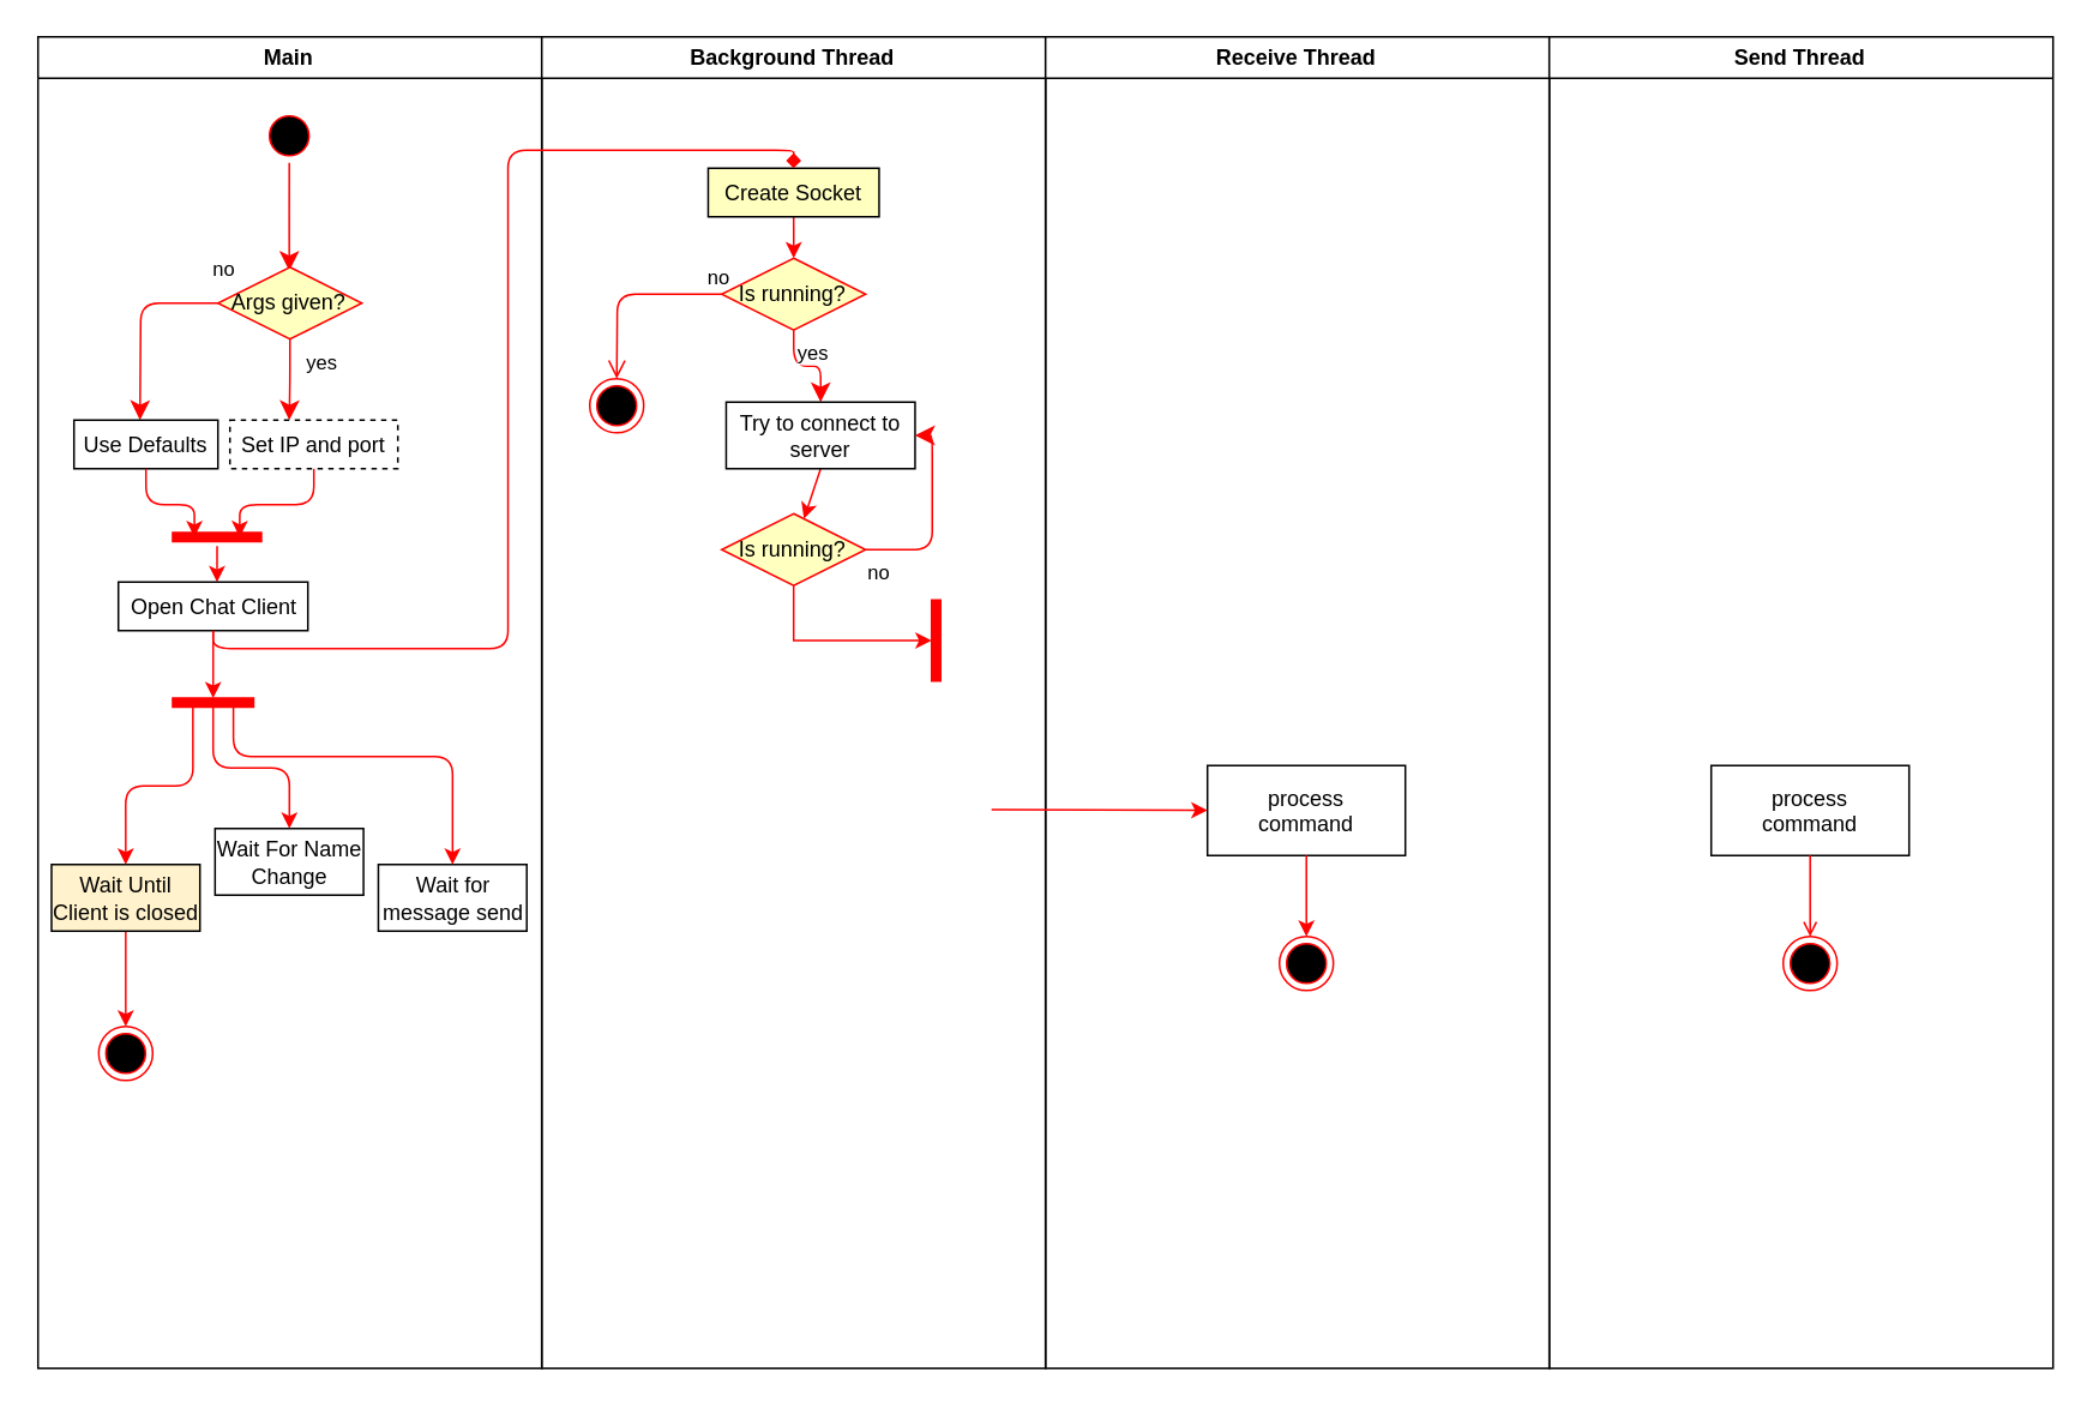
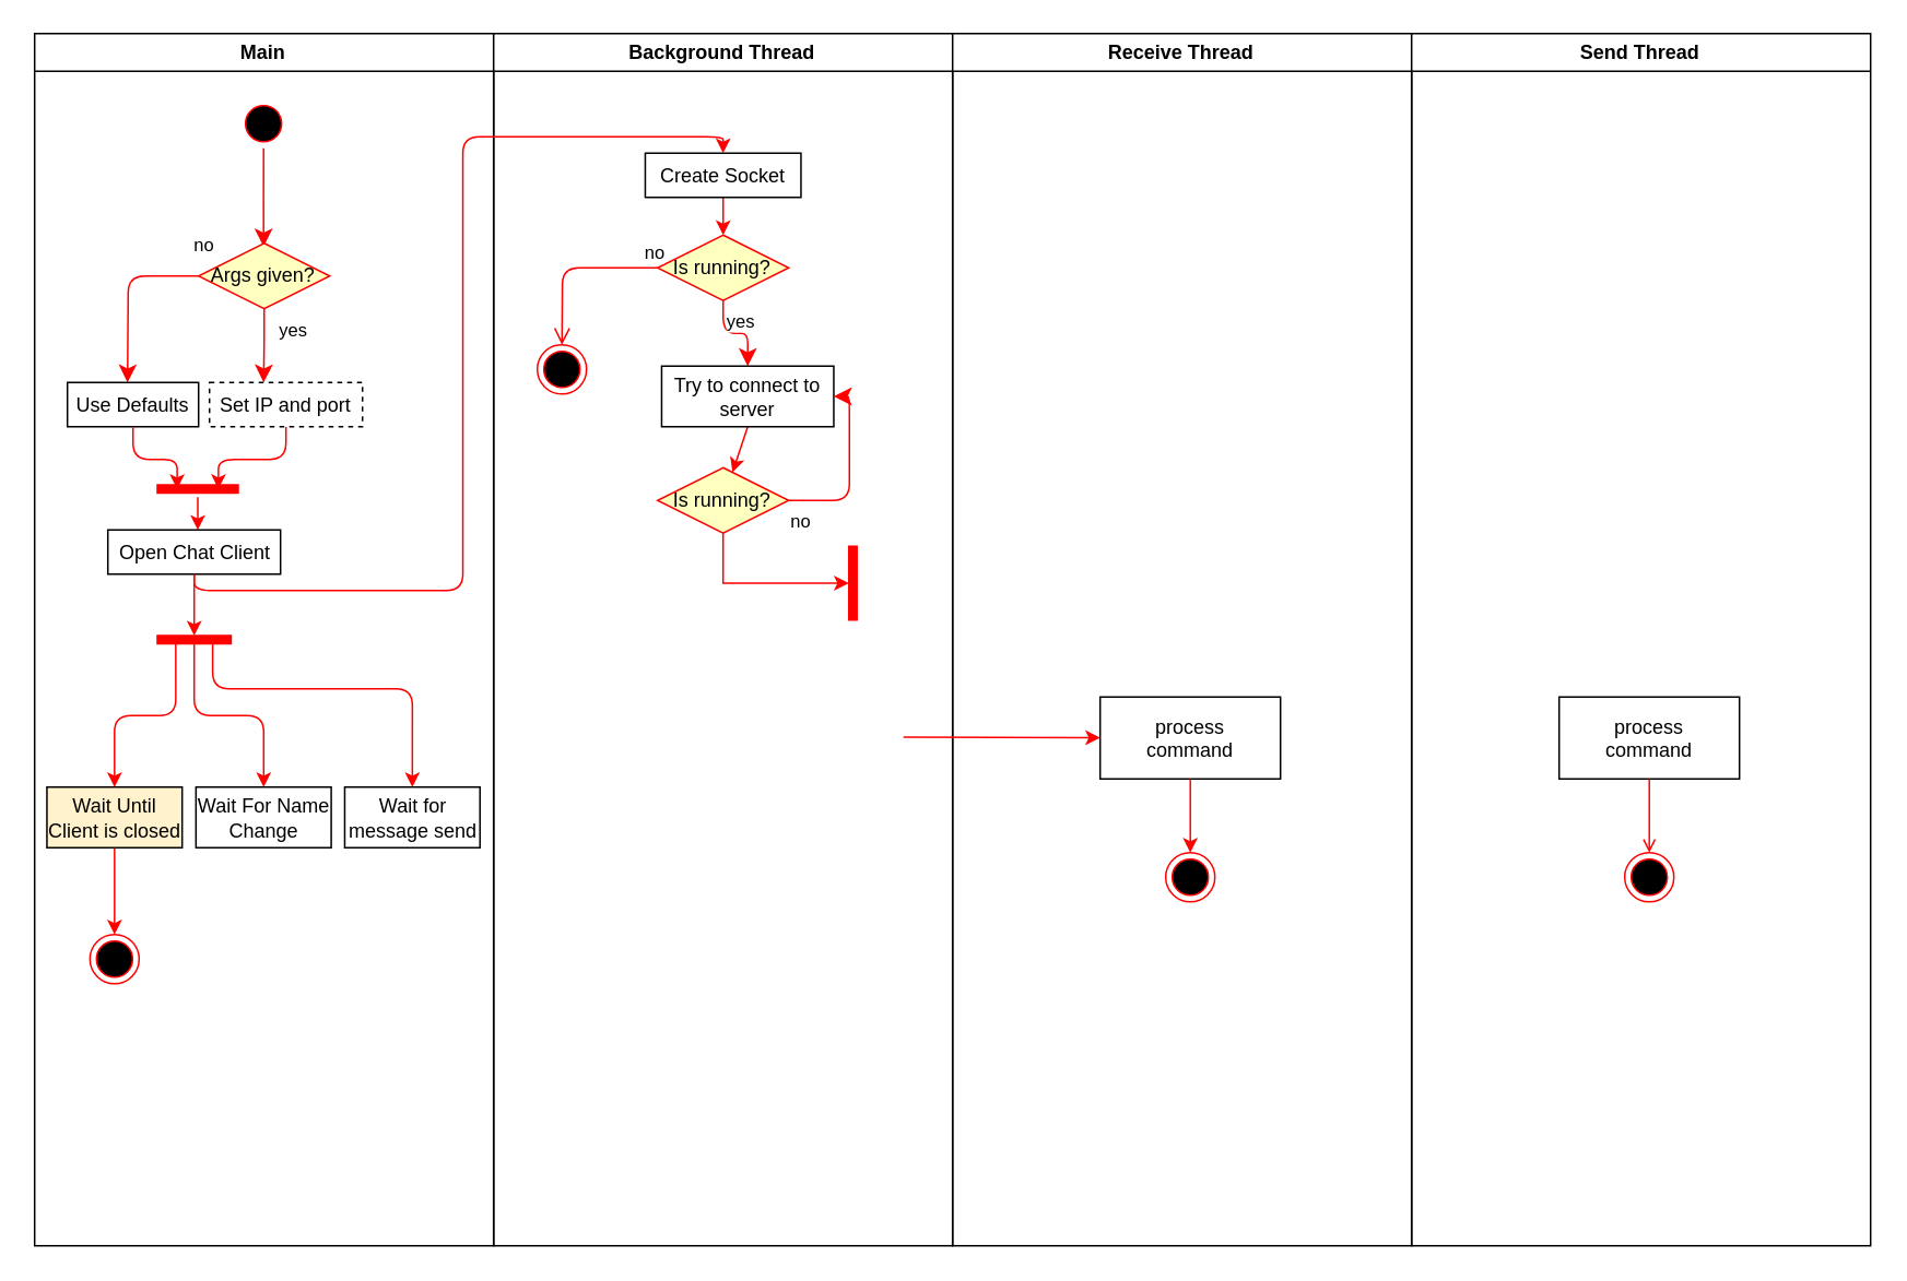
- <mxCell id="43" value="" style="endArrow=diamond;strokeColor=#FF0000;endFill=1;rounded=1;exitX=0.5;exitY=1;exitDx=0;exitDy=0;edgeStyle=orthogonalEdgeStyle;entryX=0.5;entryY=0;entryDx=0;entryDy=0;elbow=vertical;" parent="1" source="15" target="27" edge="1"><mxGeometry relative="1" as="geometry"><mxPoint x="190.47" y="370" as="sourcePoint" /></mxGeometry></mxCell>
+ <mxCell id="43" value="" style="endArrow=classic;strokeColor=#FF0000;endFill=1;rounded=1;exitX=0.5;exitY=1;exitDx=0;exitDy=0;edgeStyle=orthogonalEdgeStyle;entryX=0.5;entryY=0;entryDx=0;entryDy=0;elbow=vertical;" parent="1" source="15" target="27" edge="1"><mxGeometry relative="1" as="geometry"><mxPoint x="190.47" y="370" as="sourcePoint" /></mxGeometry></mxCell>
- <mxCell id="27" value="Create Socket" style="fillColor=#ffffc0;" parent="25" vertex="1"><mxGeometry x="92.5" y="73" width="95" height="27" as="geometry" /></mxCell>
+ <mxCell id="27" value="Create Socket" style="" parent="25" vertex="1"><mxGeometry x="92.5" y="73" width="95" height="27" as="geometry" /></mxCell>
- <mxCell id="21" value="Wait For Name Change" style="whiteSpace=wrap;" vertex="1" parent="2"><mxGeometry x="98.42" y="440" width="82.5" height="37" as="geometry" /></mxCell>
+ <mxCell id="21" value="Wait For Name Change" style="whiteSpace=wrap;" vertex="1" parent="2"><mxGeometry x="98.42" y="460" width="82.5" height="37" as="geometry" /></mxCell>
